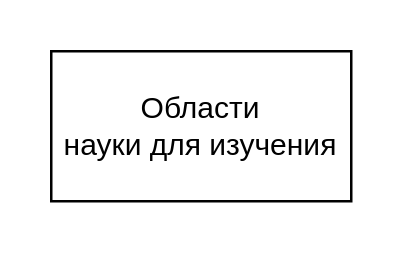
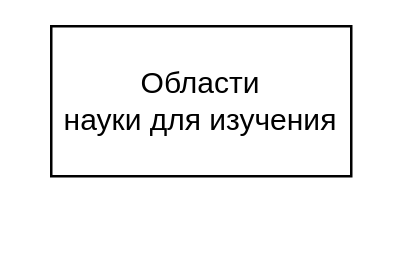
- <mxCell id="2" value="Области&lt;br&gt;науки для изучения" style="rounded=0;whiteSpace=wrap;html=1;" vertex="1" parent="1"><mxGeometry x="20" y="20" width="120" height="60" as="geometry" /></mxCell>
+ <mxCell id="2" value="Области&lt;br&gt;науки для изучения" style="rounded=0;whiteSpace=wrap;html=1;" vertex="1" parent="1"><mxGeometry x="20" y="10" width="120" height="60" as="geometry" /></mxCell>
